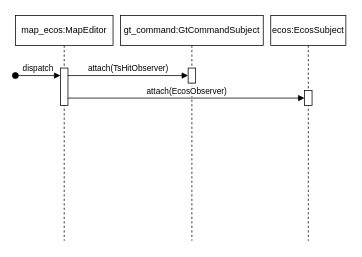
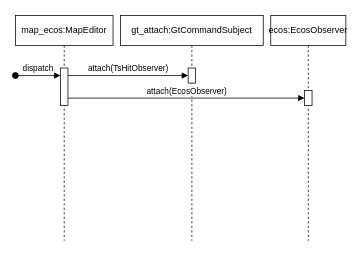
- <mxCell id="4" value="gt_command:GtCommandSubject" style="shape=umlLifeline;perimeter=lifelinePerimeter;whiteSpace=wrap;html=1;container=1;dropTarget=0;collapsible=0;recursiveResize=0;outlineConnect=0;portConstraint=eastwest;newEdgeStyle={&quot;curved&quot;:0,&quot;rounded&quot;:0};" vertex="1" parent="1"><mxGeometry x="160" y="20" width="190" height="300" as="geometry" /></mxCell>
+ <mxCell id="4" value="gt_attach:GtCommandSubject" style="shape=umlLifeline;perimeter=lifelinePerimeter;whiteSpace=wrap;html=1;container=1;dropTarget=0;collapsible=0;recursiveResize=0;outlineConnect=0;portConstraint=eastwest;newEdgeStyle={&quot;curved&quot;:0,&quot;rounded&quot;:0};" vertex="1" parent="1"><mxGeometry x="160" y="20" width="190" height="300" as="geometry" /></mxCell>
- <mxCell id="6" value="ecos:EcosSubject" style="shape=umlLifeline;perimeter=lifelinePerimeter;whiteSpace=wrap;html=1;container=1;dropTarget=0;collapsible=0;recursiveResize=0;outlineConnect=0;portConstraint=eastwest;newEdgeStyle={&quot;curved&quot;:0,&quot;rounded&quot;:0};" vertex="1" parent="1"><mxGeometry x="360" y="20" width="100" height="300" as="geometry" /></mxCell>
+ <mxCell id="6" value="ecos:EcosObserver" style="shape=umlLifeline;perimeter=lifelinePerimeter;whiteSpace=wrap;html=1;container=1;dropTarget=0;collapsible=0;recursiveResize=0;outlineConnect=0;portConstraint=eastwest;newEdgeStyle={&quot;curved&quot;:0,&quot;rounded&quot;:0};" vertex="1" parent="1"><mxGeometry x="360" y="20" width="100" height="300" as="geometry" /></mxCell>
